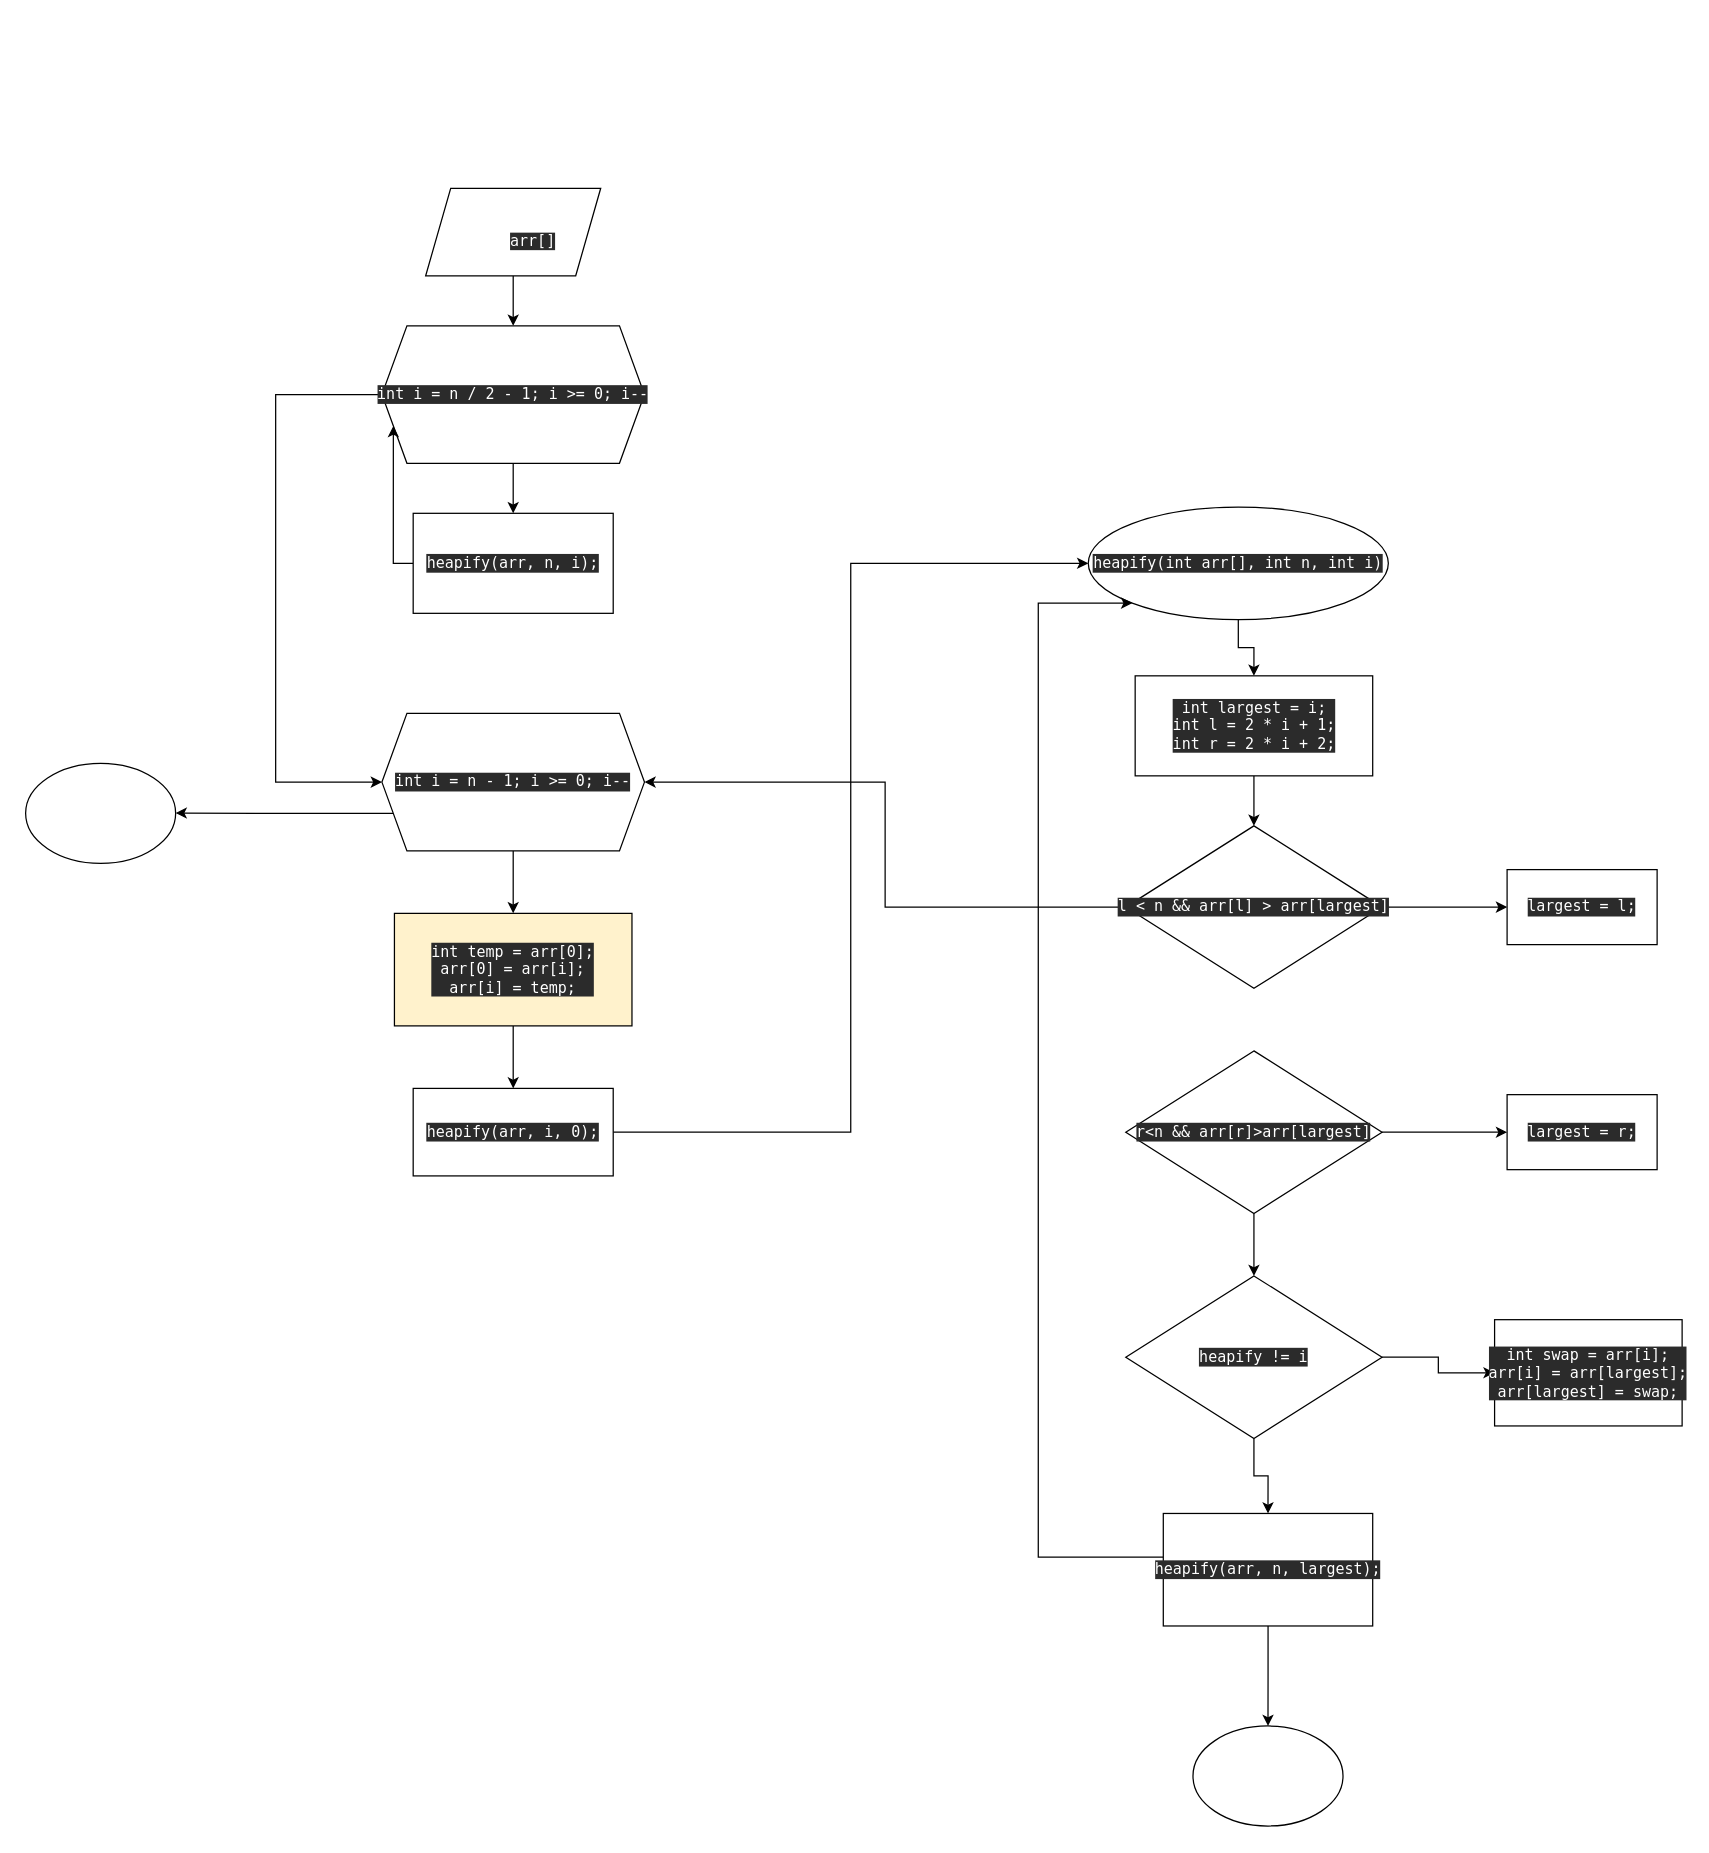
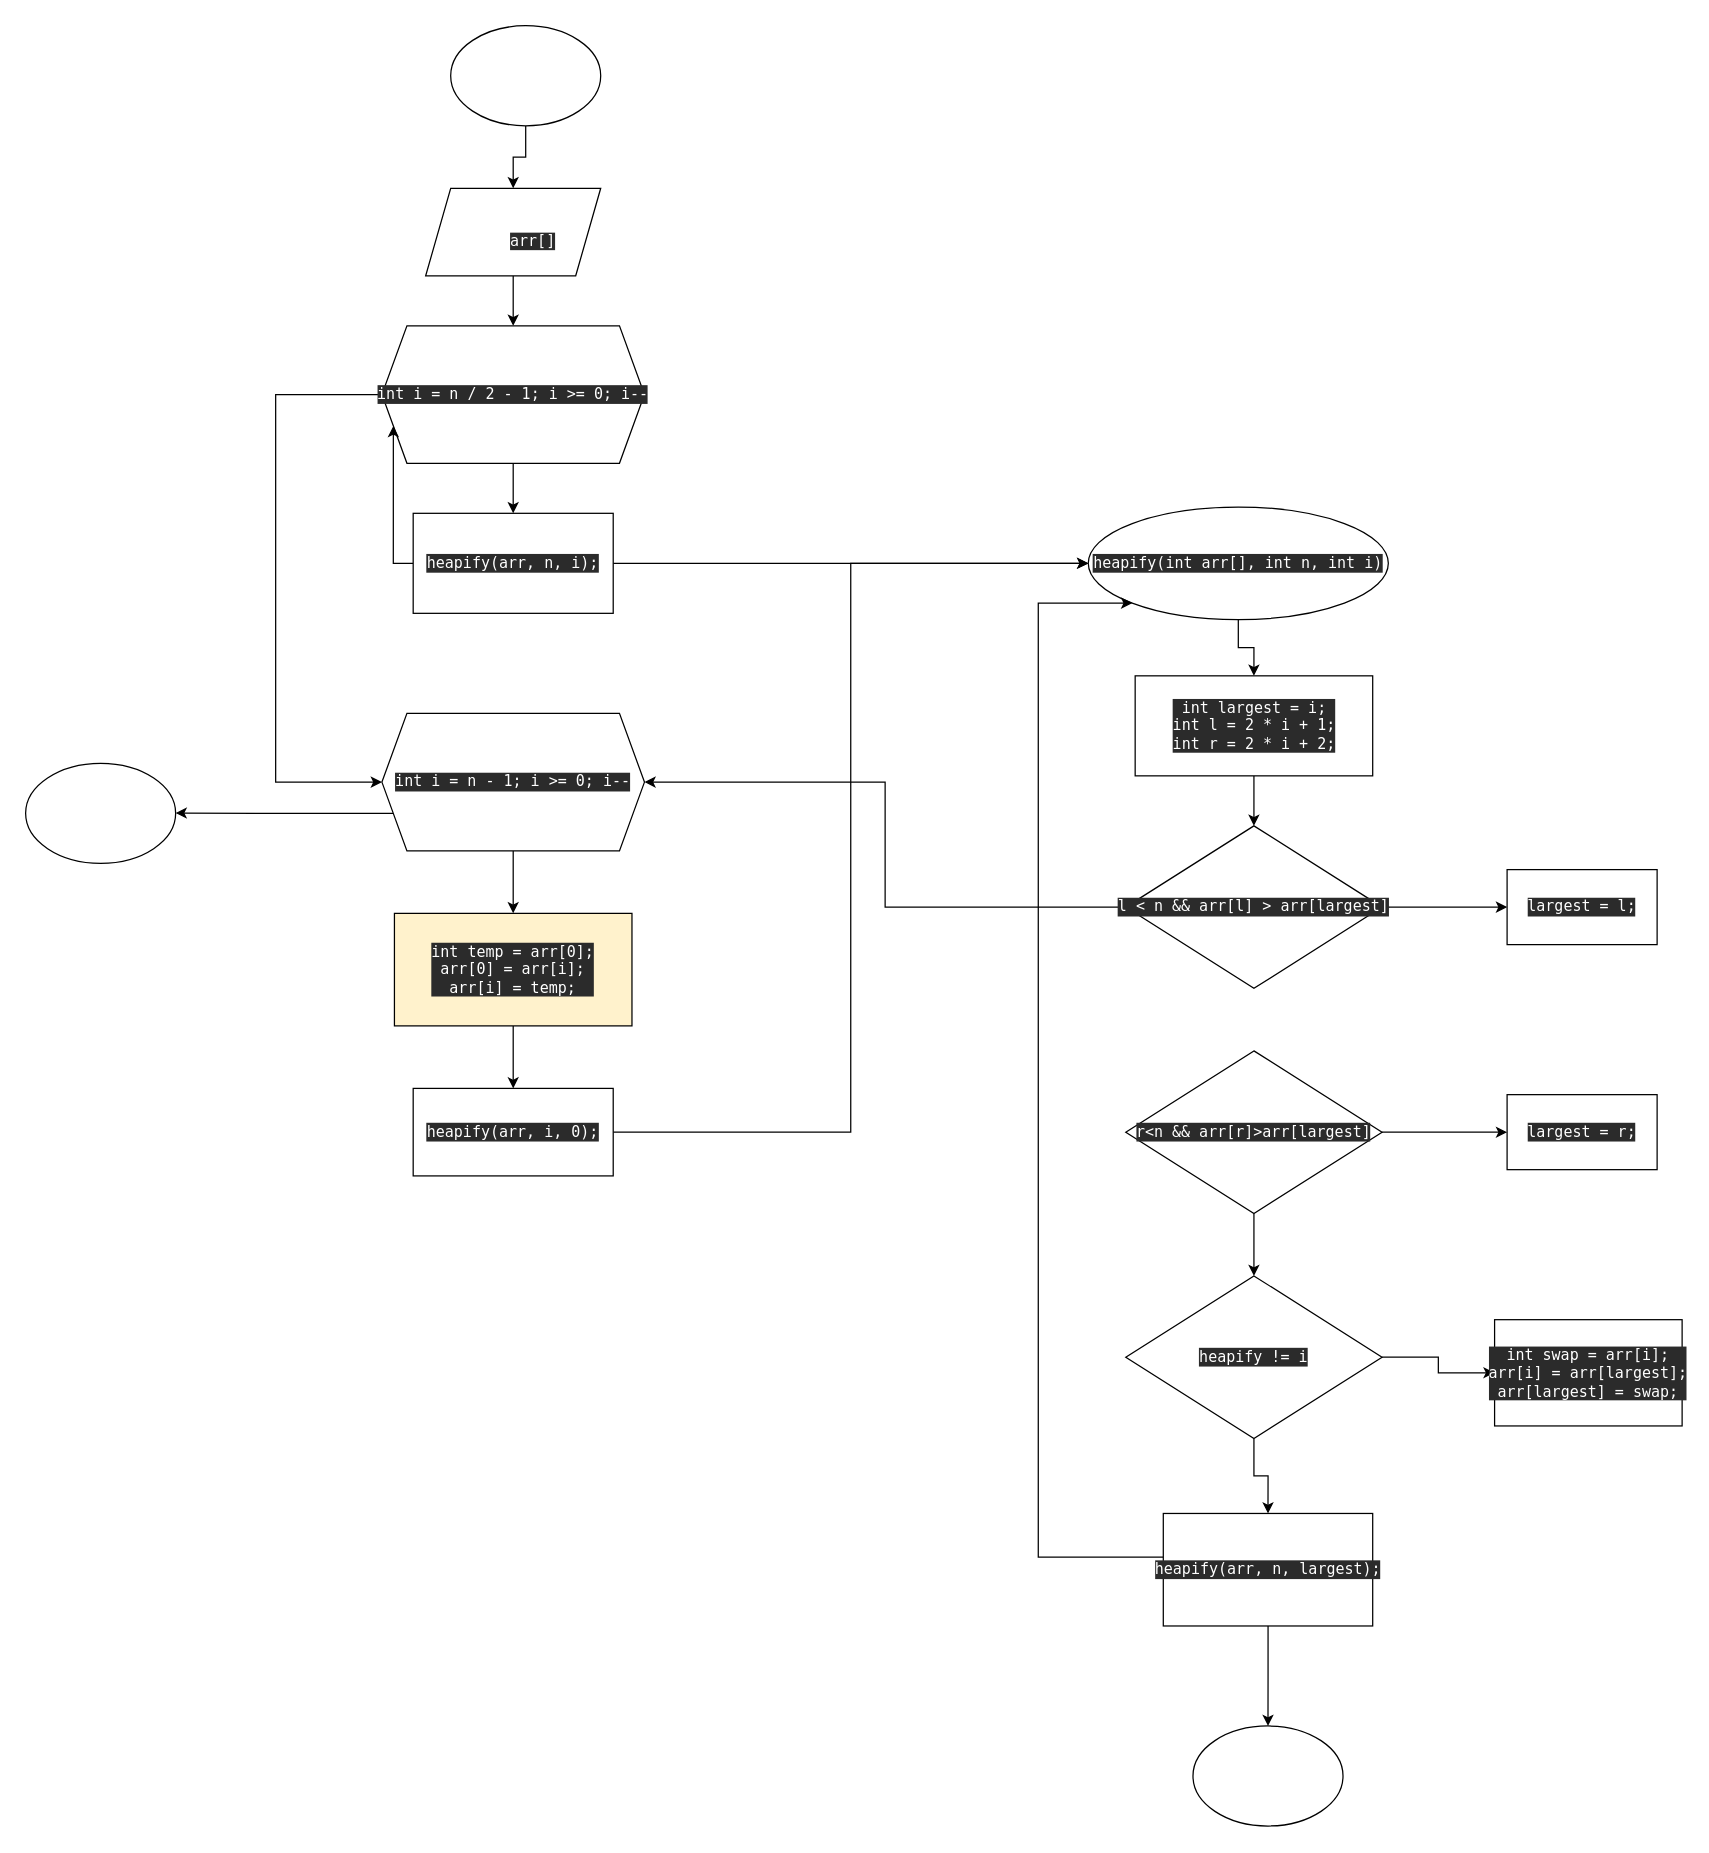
+ <mxCell id="3" value="Початок" style="ellipse;whiteSpace=wrap;html=1;fontColor=#FFFFFF;" vertex="1" parent="1"><mxGeometry x="360" y="20" width="120" height="80" as="geometry" /></mxCell>
+ <mxCell id="2" style="edgeStyle=orthogonalEdgeStyle;rounded=0;orthogonalLoop=1;jettySize=auto;html=1;entryX=0.5;entryY=0;entryDx=0;entryDy=0;fontColor=#FFFFFF;" edge="1" parent="1" source="3" target="5"><mxGeometry relative="1" as="geometry" /></mxCell>
+ <mxCell id="10" style="edgeStyle=orthogonalEdgeStyle;rounded=0;orthogonalLoop=1;jettySize=auto;html=1;entryX=0;entryY=0.5;entryDx=0;entryDy=0;fontColor=#FFFFFF;" edge="1" parent="1" source="11" target="20"><mxGeometry relative="1" as="geometry"><Array as="points"><mxPoint x="830" y="450" /></Array></mxGeometry></mxCell>
